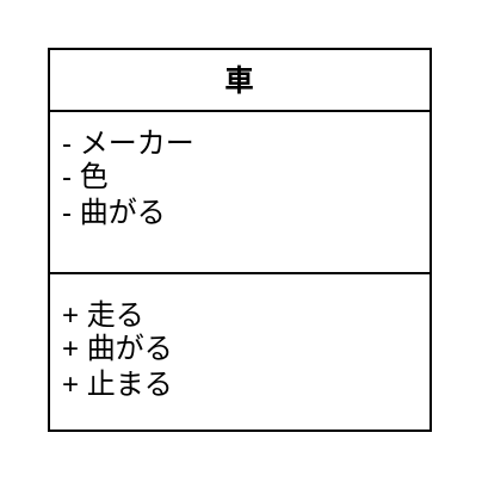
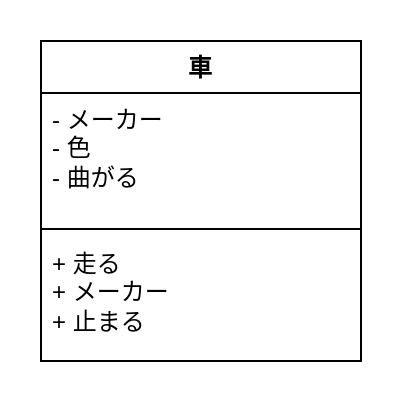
- <mxCell id="5" value="+ 走る&lt;div&gt;+ 曲がる&lt;/div&gt;&lt;div&gt;+ 止まる&lt;/div&gt;" style="text;strokeColor=none;fillColor=none;align=left;verticalAlign=top;spacingLeft=4;spacingRight=4;overflow=hidden;rotatable=0;points=[[0,0.5],[1,0.5]];portConstraint=eastwest;whiteSpace=wrap;html=1;" vertex="1" parent="2"><mxGeometry y="98" width="160" height="62" as="geometry" /></mxCell>
+ <mxCell id="5" value="+ 走る&lt;div&gt;+ メーカー&lt;/div&gt;&lt;div&gt;+ 止まる&lt;/div&gt;" style="text;strokeColor=none;fillColor=none;align=left;verticalAlign=top;spacingLeft=4;spacingRight=4;overflow=hidden;rotatable=0;points=[[0,0.5],[1,0.5]];portConstraint=eastwest;whiteSpace=wrap;html=1;" vertex="1" parent="2"><mxGeometry y="98" width="160" height="62" as="geometry" /></mxCell>
